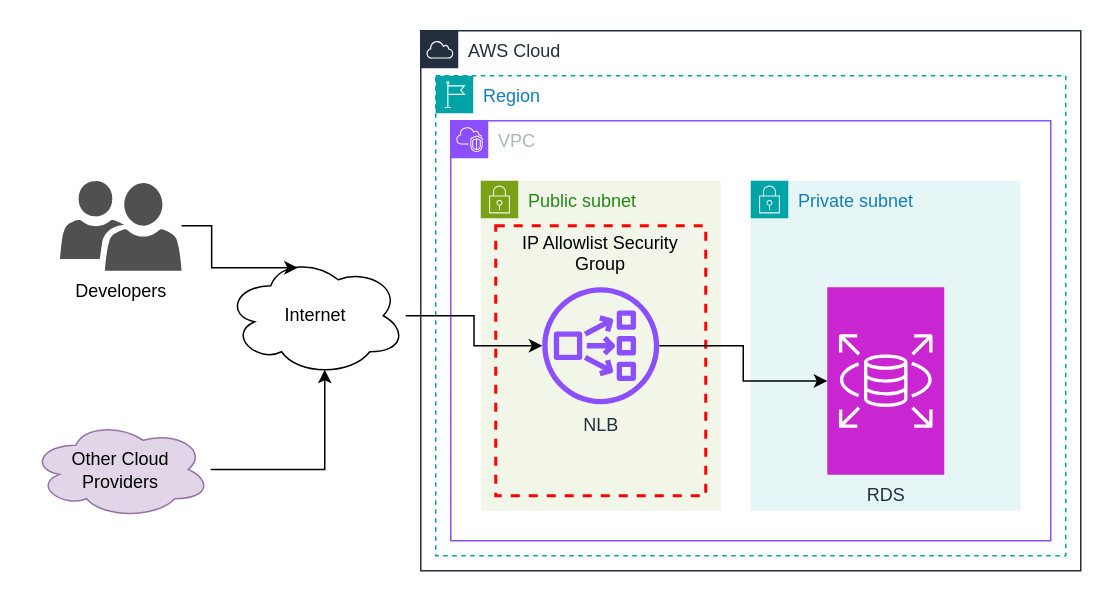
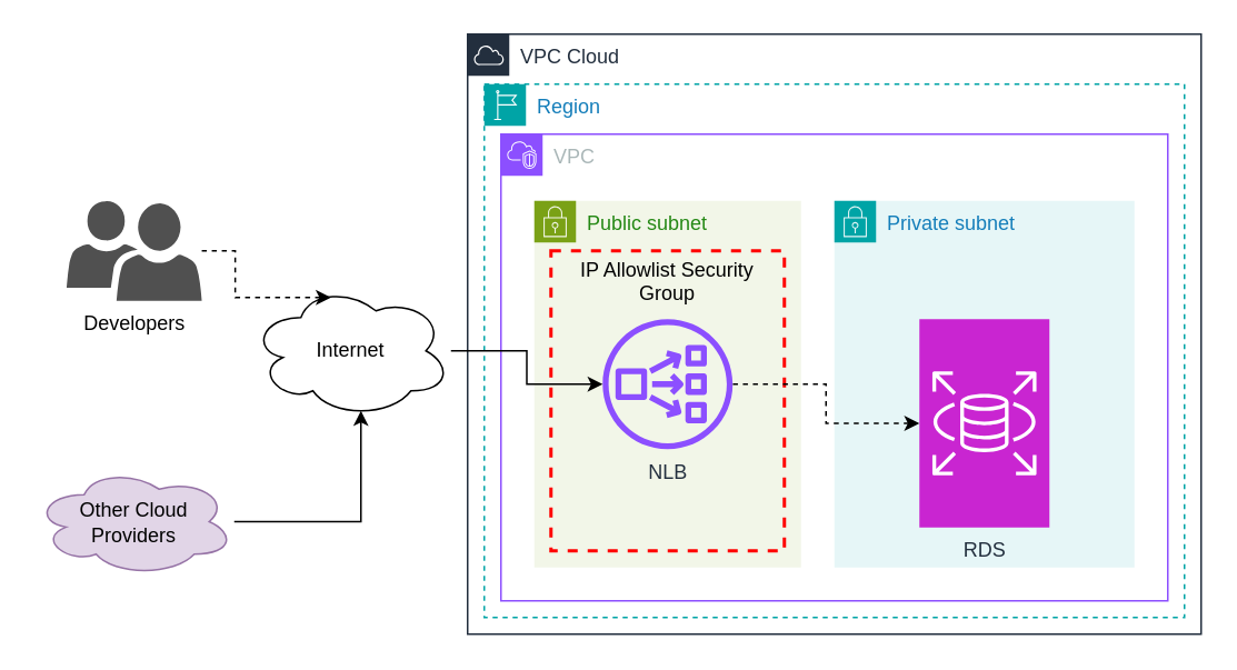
- <mxCell id="2" value="AWS Cloud" style="points=[[0,0],[0.25,0],[0.5,0],[0.75,0],[1,0],[1,0.25],[1,0.5],[1,0.75],[1,1],[0.75,1],[0.5,1],[0.25,1],[0,1],[0,0.75],[0,0.5],[0,0.25]];outlineConnect=0;gradientColor=none;html=1;whiteSpace=wrap;fontSize=12;fontStyle=0;container=1;pointerEvents=0;collapsible=0;recursiveResize=0;shape=mxgraph.aws4.group;grIcon=mxgraph.aws4.group_aws_cloud;strokeColor=#232F3E;fillColor=none;verticalAlign=top;align=left;spacingLeft=30;fontColor=#232F3E;dashed=0;" parent="1" vertex="1"><mxGeometry x="280" y="20" width="440" height="360" as="geometry" /></mxCell>
+ <mxCell id="2" value="VPC Cloud" style="points=[[0,0],[0.25,0],[0.5,0],[0.75,0],[1,0],[1,0.25],[1,0.5],[1,0.75],[1,1],[0.75,1],[0.5,1],[0.25,1],[0,1],[0,0.75],[0,0.5],[0,0.25]];outlineConnect=0;gradientColor=none;html=1;whiteSpace=wrap;fontSize=12;fontStyle=0;container=1;pointerEvents=0;collapsible=0;recursiveResize=0;shape=mxgraph.aws4.group;grIcon=mxgraph.aws4.group_aws_cloud;strokeColor=#232F3E;fillColor=none;verticalAlign=top;align=left;spacingLeft=30;fontColor=#232F3E;dashed=0;" parent="1" vertex="1"><mxGeometry x="280" y="20" width="440" height="360" as="geometry" /></mxCell>
- <mxCell id="16" style="edgeStyle=orthogonalEdgeStyle;rounded=0;orthogonalLoop=1;jettySize=auto;html=1;entryX=0.4;entryY=0.1;entryDx=0;entryDy=0;entryPerimeter=0;" parent="1" source="11" target="13" edge="1"><mxGeometry relative="1" as="geometry" /></mxCell>
+ <mxCell id="16" style="edgeStyle=orthogonalEdgeStyle;rounded=0;orthogonalLoop=1;jettySize=auto;html=1;entryX=0.4;entryY=0.1;entryDx=0;entryDy=0;entryPerimeter=0;dashed=1;" parent="1" source="11" target="13" edge="1"><mxGeometry relative="1" as="geometry" /></mxCell>
- <mxCell id="10" style="edgeStyle=orthogonalEdgeStyle;rounded=0;orthogonalLoop=1;jettySize=auto;html=1;startArrow=classic;startFill=1;endArrow=none;" parent="4" source="6" target="9" edge="1"><mxGeometry relative="1" as="geometry" /></mxCell>
+ <mxCell id="10" style="edgeStyle=orthogonalEdgeStyle;rounded=0;orthogonalLoop=1;jettySize=auto;html=1;startArrow=classic;startFill=1;endArrow=none;dashed=1;" parent="4" source="6" target="9" edge="1"><mxGeometry relative="1" as="geometry" /></mxCell>
